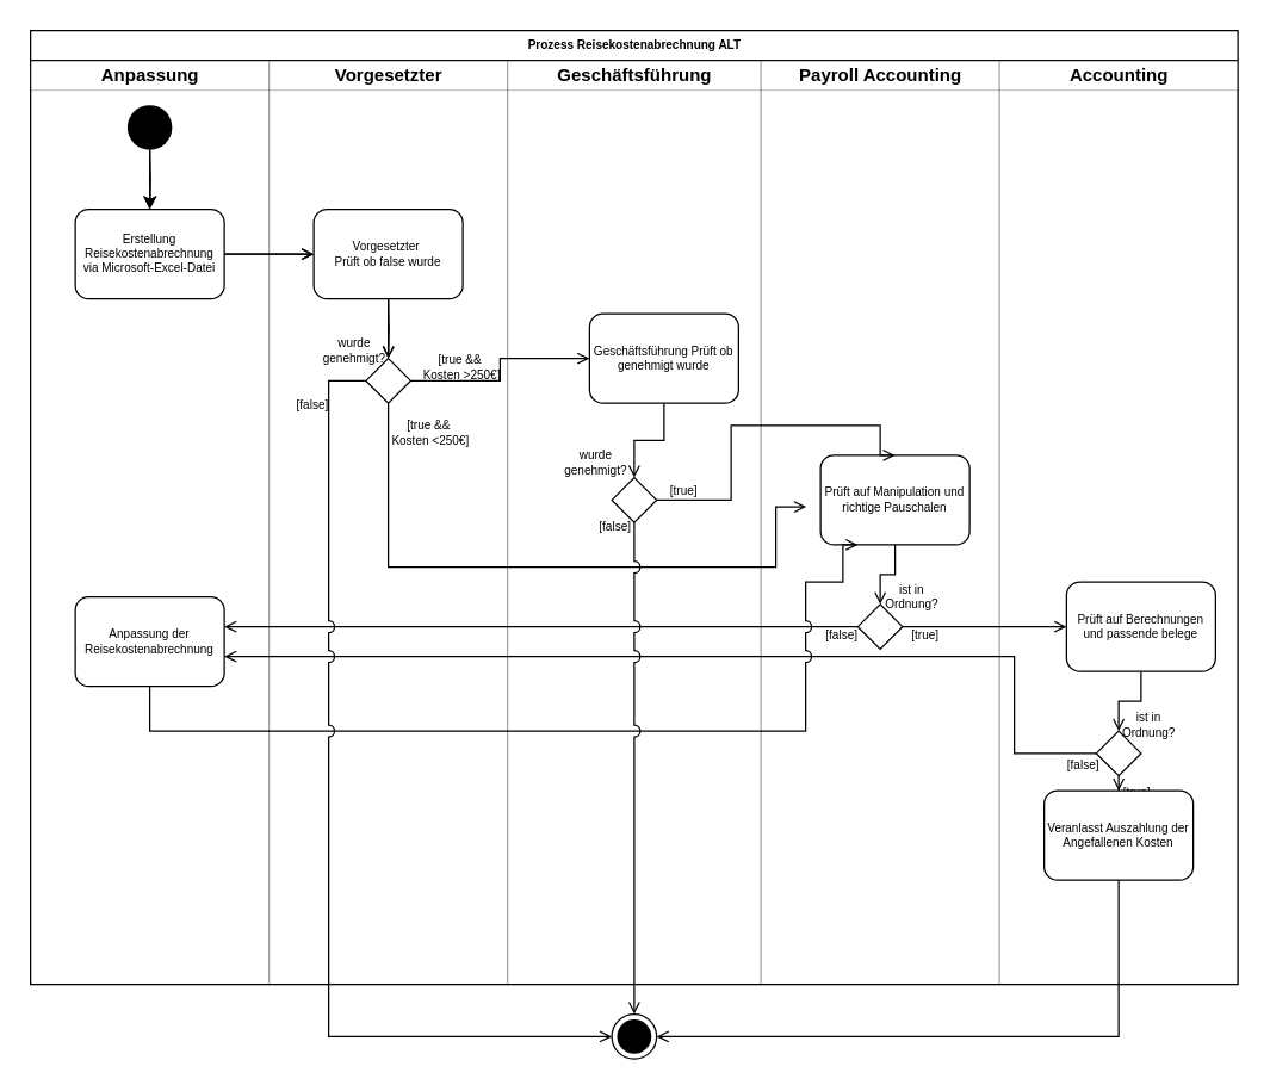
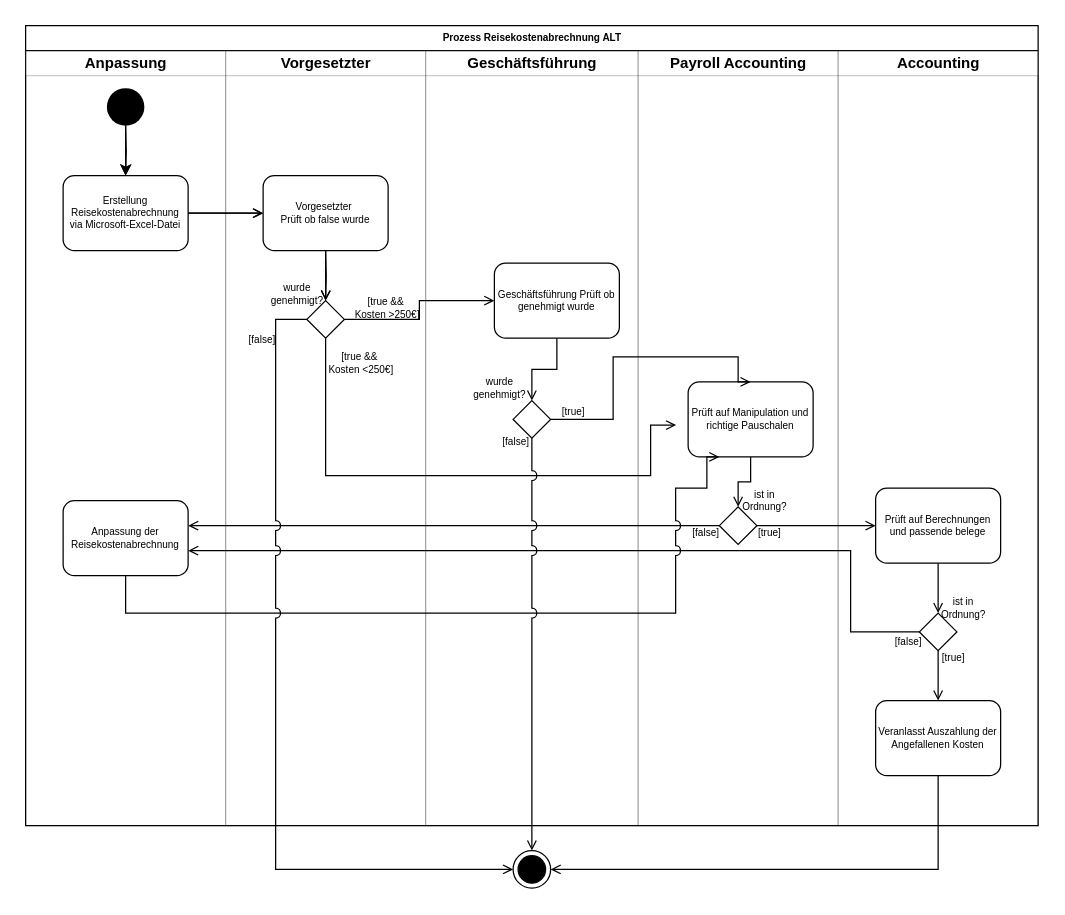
- <mxCell id="31" value="Prüft auf Berechnungen und passende belege" style="rounded=1;whiteSpace=wrap;html=1;shadow=0;labelBackgroundColor=none;strokeWidth=1;fontFamily=Arial;fontSize=8;align=center;" parent="27" vertex="1"><mxGeometry x="45" y="350" width="100" height="60" as="geometry" /></mxCell>
+ <mxCell id="31" value="Prüft auf Berechnungen und passende belege" style="rounded=1;whiteSpace=wrap;html=1;shadow=0;labelBackgroundColor=none;strokeWidth=1;fontFamily=Arial;fontSize=8;align=center;" parent="27" vertex="1"><mxGeometry x="30" y="350" width="100" height="60" as="geometry" /></mxCell>
- <mxCell id="35" value="Veranlasst Auszahlung der Angefallenen Kosten" style="rounded=1;whiteSpace=wrap;html=1;shadow=0;labelBackgroundColor=none;strokeWidth=1;fontFamily=Arial;fontSize=8;align=center;" parent="27" vertex="1"><mxGeometry x="30" y="490" width="100" height="60" as="geometry" /></mxCell>
+ <mxCell id="35" value="Veranlasst Auszahlung der Angefallenen Kosten" style="rounded=1;whiteSpace=wrap;html=1;shadow=0;labelBackgroundColor=none;strokeWidth=1;fontFamily=Arial;fontSize=8;align=center;" parent="27" vertex="1"><mxGeometry x="30" y="520" width="100" height="60" as="geometry" /></mxCell>
